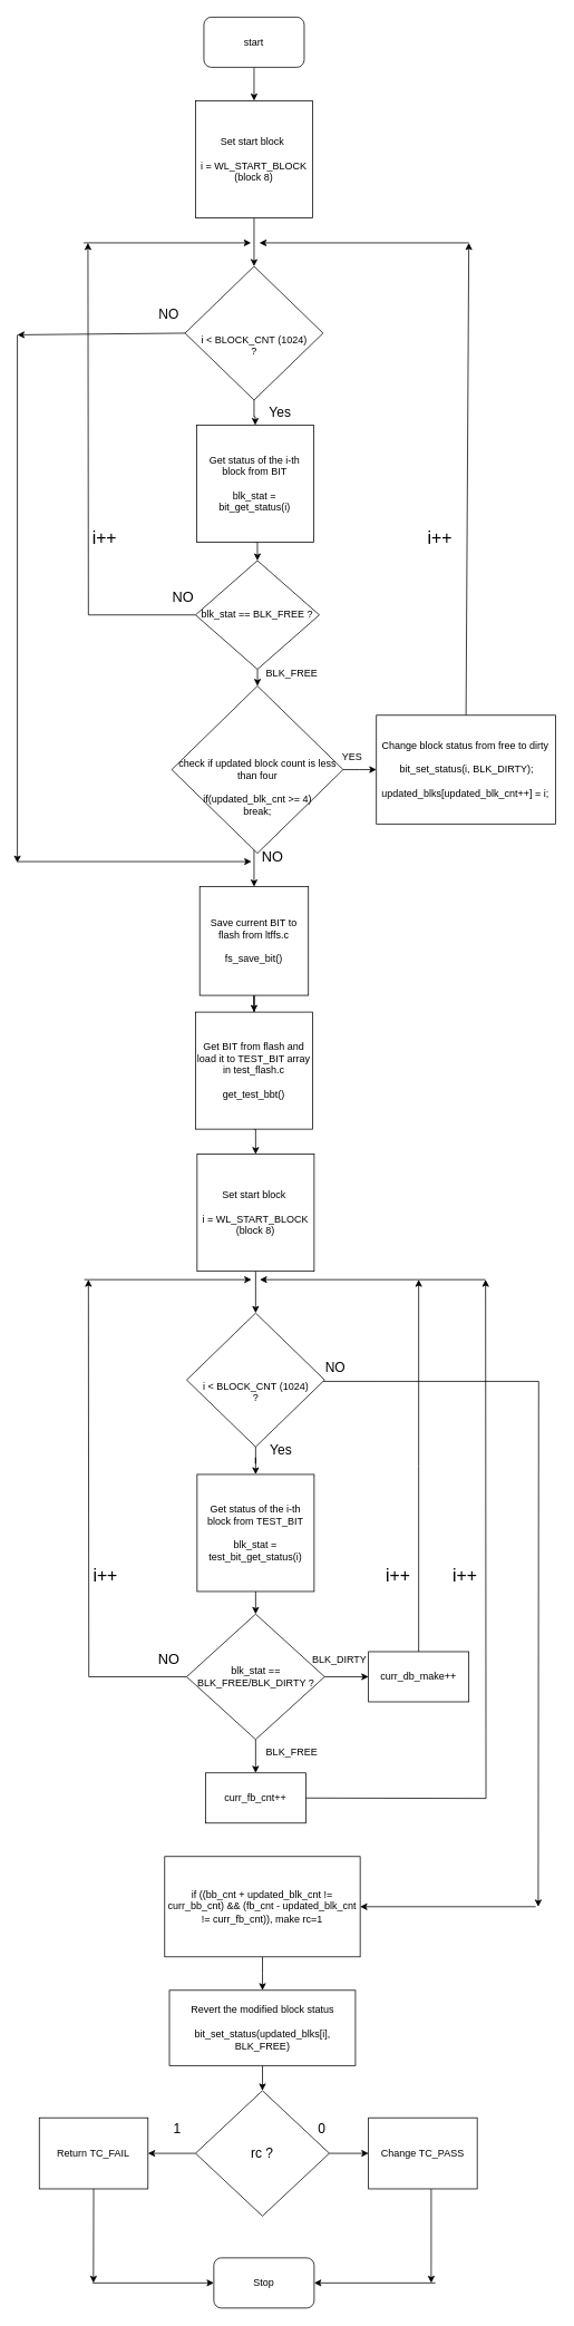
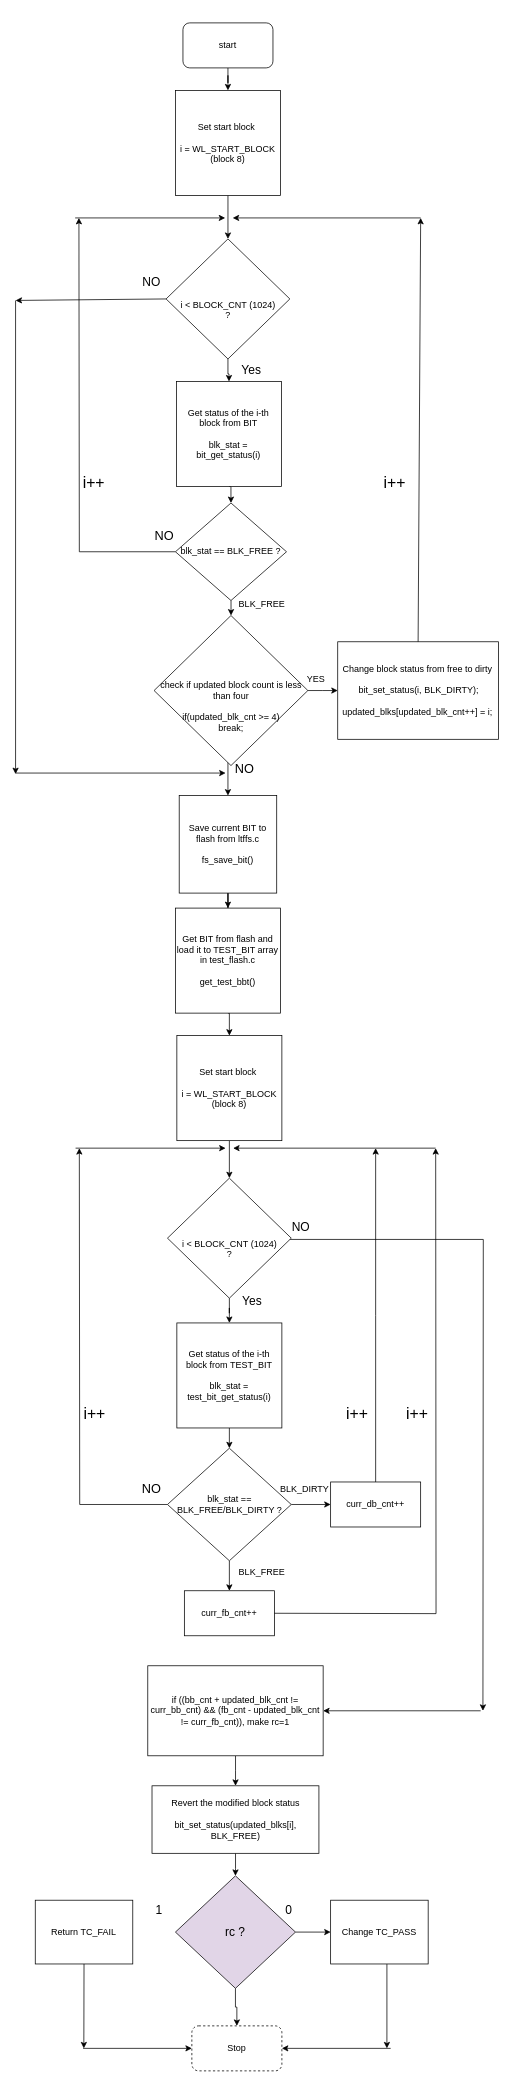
- <mxCell id="3" value="start" style="rounded=1;whiteSpace=wrap;html=1;" parent="1" vertex="1"><mxGeometry x="243.12" y="20" width="120" height="60" as="geometry" /></mxCell>
+ <mxCell id="3" value="start" style="rounded=1;whiteSpace=wrap;html=1;" parent="1" vertex="1"><mxGeometry x="243.12" y="30" width="120" height="60" as="geometry" /></mxCell>
- <mxCell id="41" value="curr_db_make++" style="rounded=0;whiteSpace=wrap;html=1;" parent="1" vertex="1"><mxGeometry x="440" y="1975" width="120" height="60" as="geometry" /></mxCell>
+ <mxCell id="41" value="curr_db_cnt++" style="rounded=0;whiteSpace=wrap;html=1;" parent="1" vertex="1"><mxGeometry x="440" y="1975" width="120" height="60" as="geometry" /></mxCell>
- <mxCell id="28" value="" style="edgeStyle=orthogonalEdgeStyle;rounded=0;orthogonalLoop=1;jettySize=auto;html=1;" parent="1" source="30" target="31" edge="1"><mxGeometry relative="1" as="geometry" /></mxCell>
+ <mxCell id="28" value="" style="edgeStyle=orthogonalEdgeStyle;rounded=0;orthogonalLoop=1;jettySize=auto;html=1;" parent="1" source="30" target="33" edge="1"><mxGeometry relative="1" as="geometry" /></mxCell>
- <mxCell id="30" value="&lt;font style=&quot;font-size: 16px;&quot;&gt;rc ?&lt;/font&gt;" style="rhombus;whiteSpace=wrap;html=1;" parent="1" vertex="1"><mxGeometry x="233.12" y="2500" width="160" height="150" as="geometry" /></mxCell>
+ <mxCell id="30" value="&lt;font style=&quot;font-size: 16px;&quot;&gt;rc ?&lt;/font&gt;" style="rhombus;whiteSpace=wrap;html=1;fillColor=#e1d5e7;" parent="1" vertex="1"><mxGeometry x="233.12" y="2500" width="160" height="150" as="geometry" /></mxCell>
- <mxCell id="33" value="Stop" style="rounded=1;whiteSpace=wrap;html=1;" parent="1" vertex="1"><mxGeometry x="255" y="2700" width="120" height="60" as="geometry" /></mxCell>
+ <mxCell id="33" value="Stop" style="rounded=1;whiteSpace=wrap;html=1;dashed=1;" parent="1" vertex="1"><mxGeometry x="255" y="2700" width="120" height="60" as="geometry" /></mxCell>
